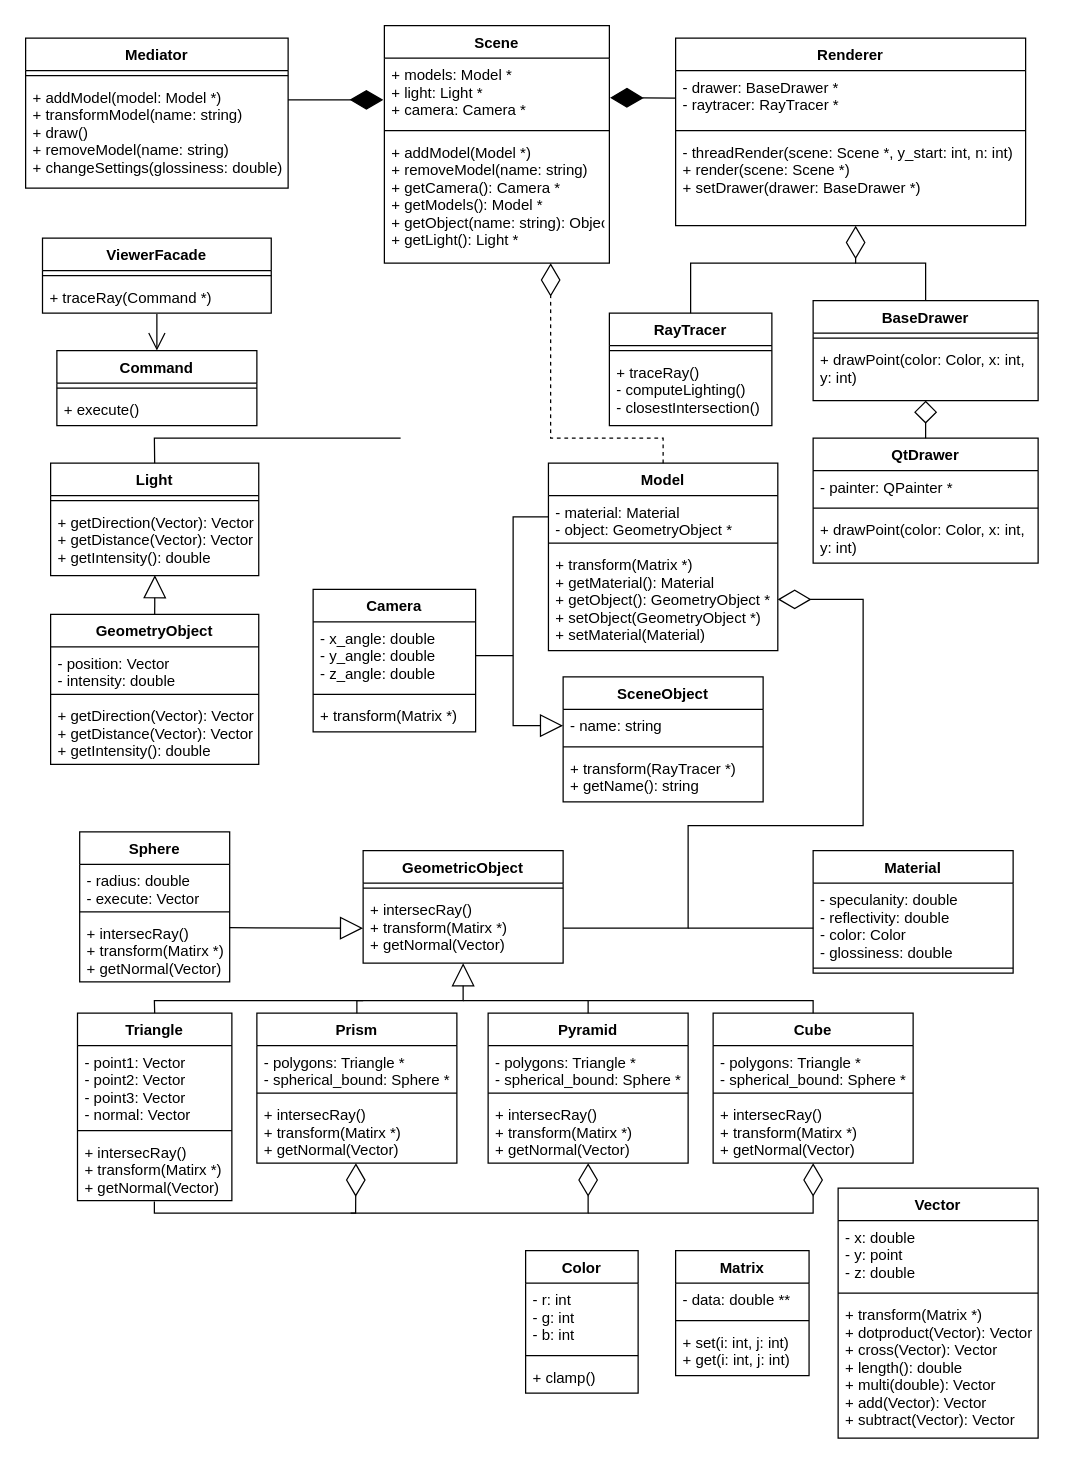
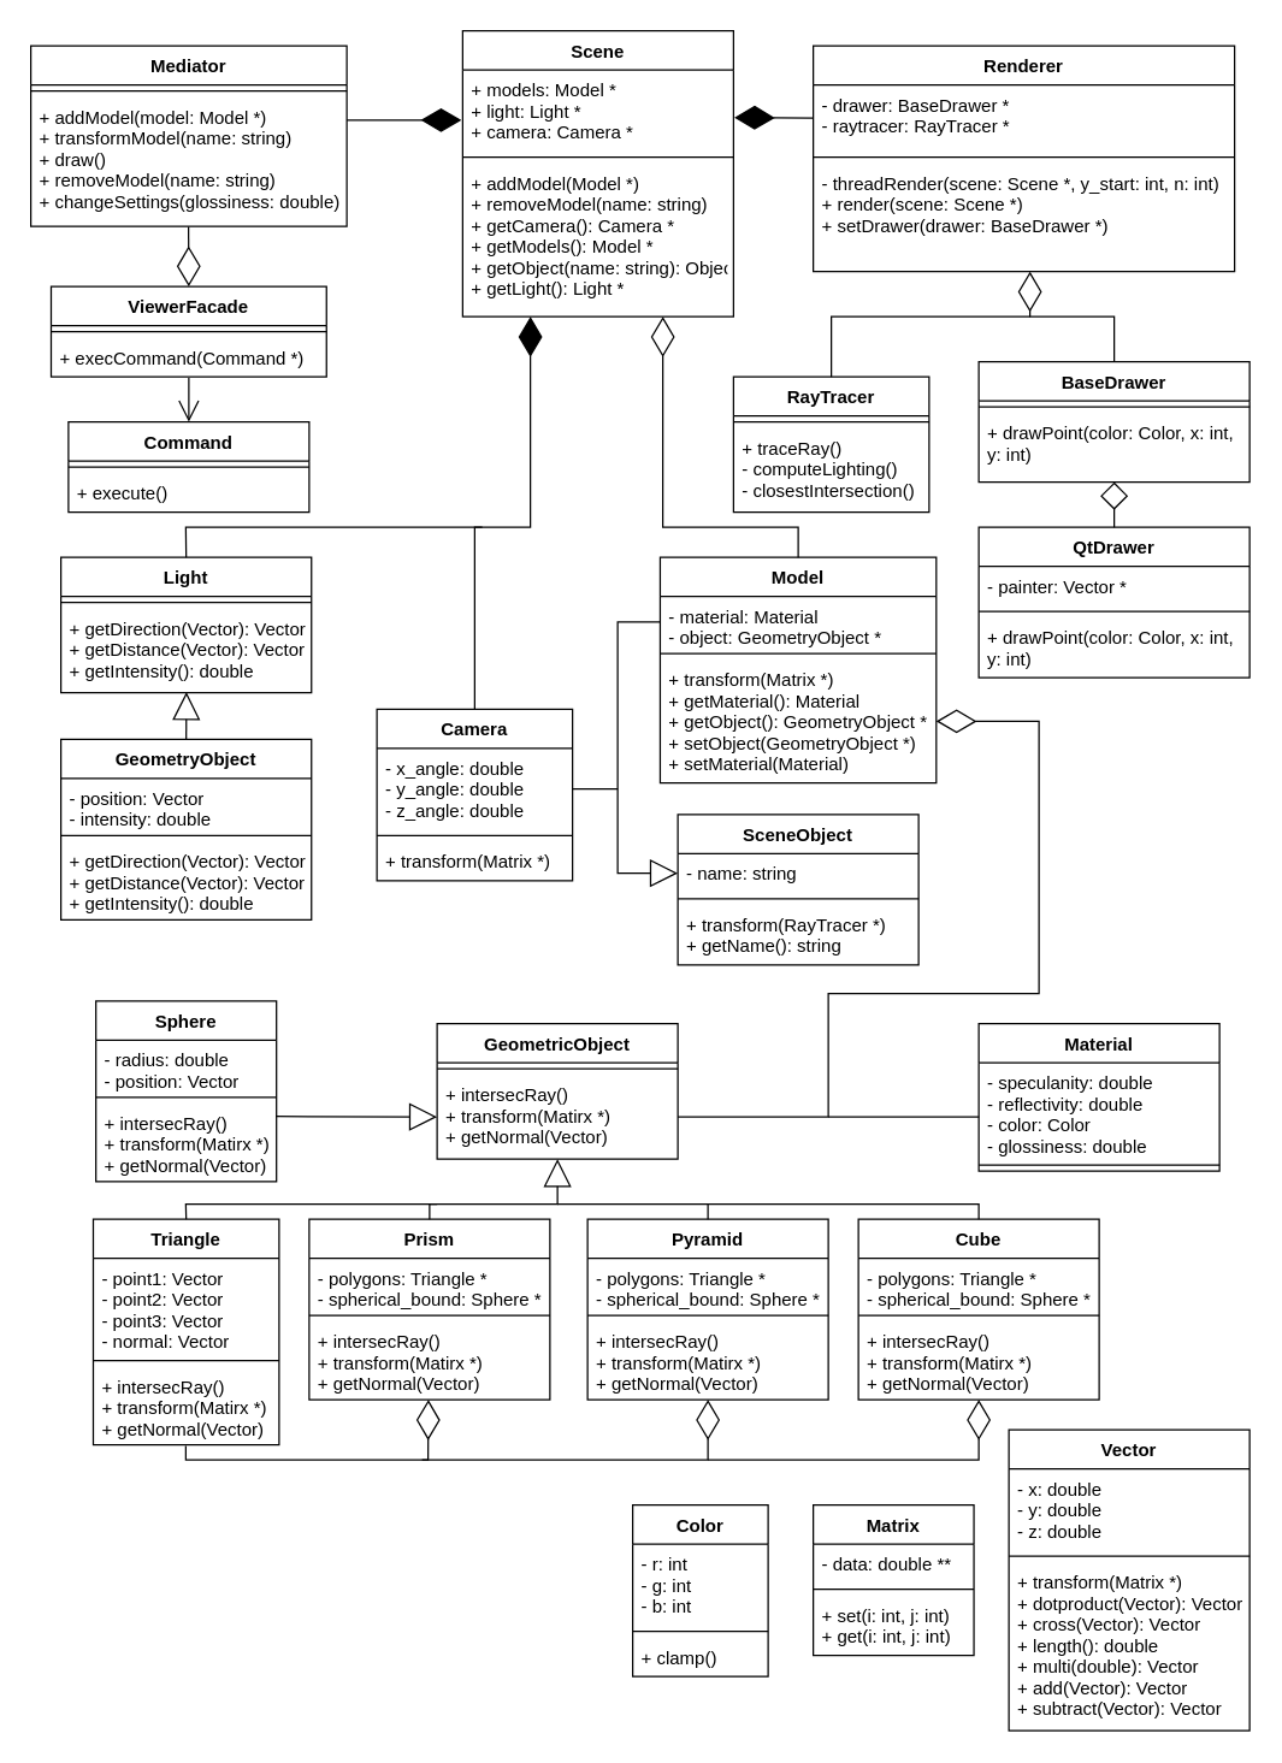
+ <mxCell id="30" value="" style="endArrow=diamondThin;endFill=0;endSize=24;html=1;rounded=0;fontColor=#000000;entryX=0.5;entryY=0;entryDx=0;entryDy=0;exitX=0.499;exitY=1.004;exitDx=0;exitDy=0;exitPerimeter=0;" edge="1" parent="1" source="8" target="9"><mxGeometry width="160" relative="1" as="geometry"><mxPoint x="283" y="200" as="sourcePoint" /><mxPoint x="443" y="200" as="targetPoint" /></mxGeometry></mxCell>
- <mxCell id="11" value="+ traceRay(Command *)" style="text;strokeColor=none;fillColor=none;align=left;verticalAlign=top;spacingLeft=4;spacingRight=4;overflow=hidden;rotatable=0;points=[[0,0.5],[1,0.5]];portConstraint=eastwest;fontColor=#000000;" vertex="1" parent="9"><mxGeometry y="34" width="183" height="26" as="geometry" /></mxCell>
+ <mxCell id="11" value="+ execCommand(Command *)" style="text;strokeColor=none;fillColor=none;align=left;verticalAlign=top;spacingLeft=4;spacingRight=4;overflow=hidden;rotatable=0;points=[[0,0.5],[1,0.5]];portConstraint=eastwest;fontColor=#000000;" vertex="1" parent="9"><mxGeometry y="34" width="183" height="26" as="geometry" /></mxCell>
+ <mxCell id="55" value="" style="endArrow=diamondThin;endFill=1;endSize=24;html=1;rounded=0;fontColor=#000000;entryX=0.25;entryY=1;entryDx=0;entryDy=0;exitX=0.5;exitY=0;exitDx=0;exitDy=0;" edge="1" parent="1" source="44" target="2"><mxGeometry width="160" relative="1" as="geometry"><mxPoint x="240" y="460" as="sourcePoint" /><mxPoint x="400" y="460" as="targetPoint" /><Array as="points"><mxPoint x="315" y="350" /><mxPoint x="352" y="350" /></Array></mxGeometry></mxCell>
- <mxCell id="58" value="" style="endArrow=diamondThin;endFill=0;endSize=24;html=1;rounded=0;fontColor=#000000;exitX=0.5;exitY=0;exitDx=0;exitDy=0;entryX=0.739;entryY=1;entryDx=0;entryDy=0;entryPerimeter=0;dashed=1;" edge="1" parent="1" source="36" target="5"><mxGeometry width="160" relative="1" as="geometry"><mxPoint x="300" y="350" as="sourcePoint" /><mxPoint x="450" y="250" as="targetPoint" /><Array as="points"><mxPoint x="530" y="350" /><mxPoint x="440" y="350" /></Array></mxGeometry></mxCell>
+ <mxCell id="58" value="" style="endArrow=diamondThin;endFill=0;endSize=24;html=1;rounded=0;fontColor=#000000;exitX=0.5;exitY=0;exitDx=0;exitDy=0;entryX=0.739;entryY=1;entryDx=0;entryDy=0;entryPerimeter=0;" edge="1" parent="1" source="36" target="5"><mxGeometry width="160" relative="1" as="geometry"><mxPoint x="300" y="350" as="sourcePoint" /><mxPoint x="450" y="250" as="targetPoint" /><Array as="points"><mxPoint x="530" y="350" /><mxPoint x="440" y="350" /></Array></mxGeometry></mxCell>
- <mxCell id="23" value="- painter: QPainter *" style="text;strokeColor=none;fillColor=none;align=left;verticalAlign=top;spacingLeft=4;spacingRight=4;overflow=hidden;rotatable=0;points=[[0,0.5],[1,0.5]];portConstraint=eastwest;fontColor=#000000;" vertex="1" parent="22"><mxGeometry y="26" width="180" height="26" as="geometry" /></mxCell>
+ <mxCell id="23" value="- painter: Vector *" style="text;strokeColor=none;fillColor=none;align=left;verticalAlign=top;spacingLeft=4;spacingRight=4;overflow=hidden;rotatable=0;points=[[0,0.5],[1,0.5]];portConstraint=eastwest;fontColor=#000000;" vertex="1" parent="22"><mxGeometry y="26" width="180" height="26" as="geometry" /></mxCell>
- <mxCell id="68" value="- radius: double&#10;- execute: Vector&#10;" style="text;strokeColor=none;fillColor=none;align=left;verticalAlign=top;spacingLeft=4;spacingRight=4;overflow=hidden;rotatable=0;points=[[0,0.5],[1,0.5]];portConstraint=eastwest;fontColor=#000000;" vertex="1" parent="67"><mxGeometry y="26" width="120" height="34" as="geometry" /></mxCell>
+ <mxCell id="68" value="- radius: double&#10;- position: Vector&#10;" style="text;strokeColor=none;fillColor=none;align=left;verticalAlign=top;spacingLeft=4;spacingRight=4;overflow=hidden;rotatable=0;points=[[0,0.5],[1,0.5]];portConstraint=eastwest;fontColor=#000000;" vertex="1" parent="67"><mxGeometry y="26" width="120" height="34" as="geometry" /></mxCell>
- <mxCell id="106" value="- x: double&#10;- y: point&#10;- z: double&#10;" style="text;strokeColor=none;fillColor=none;align=left;verticalAlign=top;spacingLeft=4;spacingRight=4;overflow=hidden;rotatable=0;points=[[0,0.5],[1,0.5]];portConstraint=eastwest;fontColor=#000000;" vertex="1" parent="105"><mxGeometry y="26" width="160" height="54" as="geometry" /></mxCell>
+ <mxCell id="106" value="- x: double&#10;- y: double&#10;- z: double&#10;" style="text;strokeColor=none;fillColor=none;align=left;verticalAlign=top;spacingLeft=4;spacingRight=4;overflow=hidden;rotatable=0;points=[[0,0.5],[1,0.5]];portConstraint=eastwest;fontColor=#000000;" vertex="1" parent="105"><mxGeometry y="26" width="160" height="54" as="geometry" /></mxCell>
